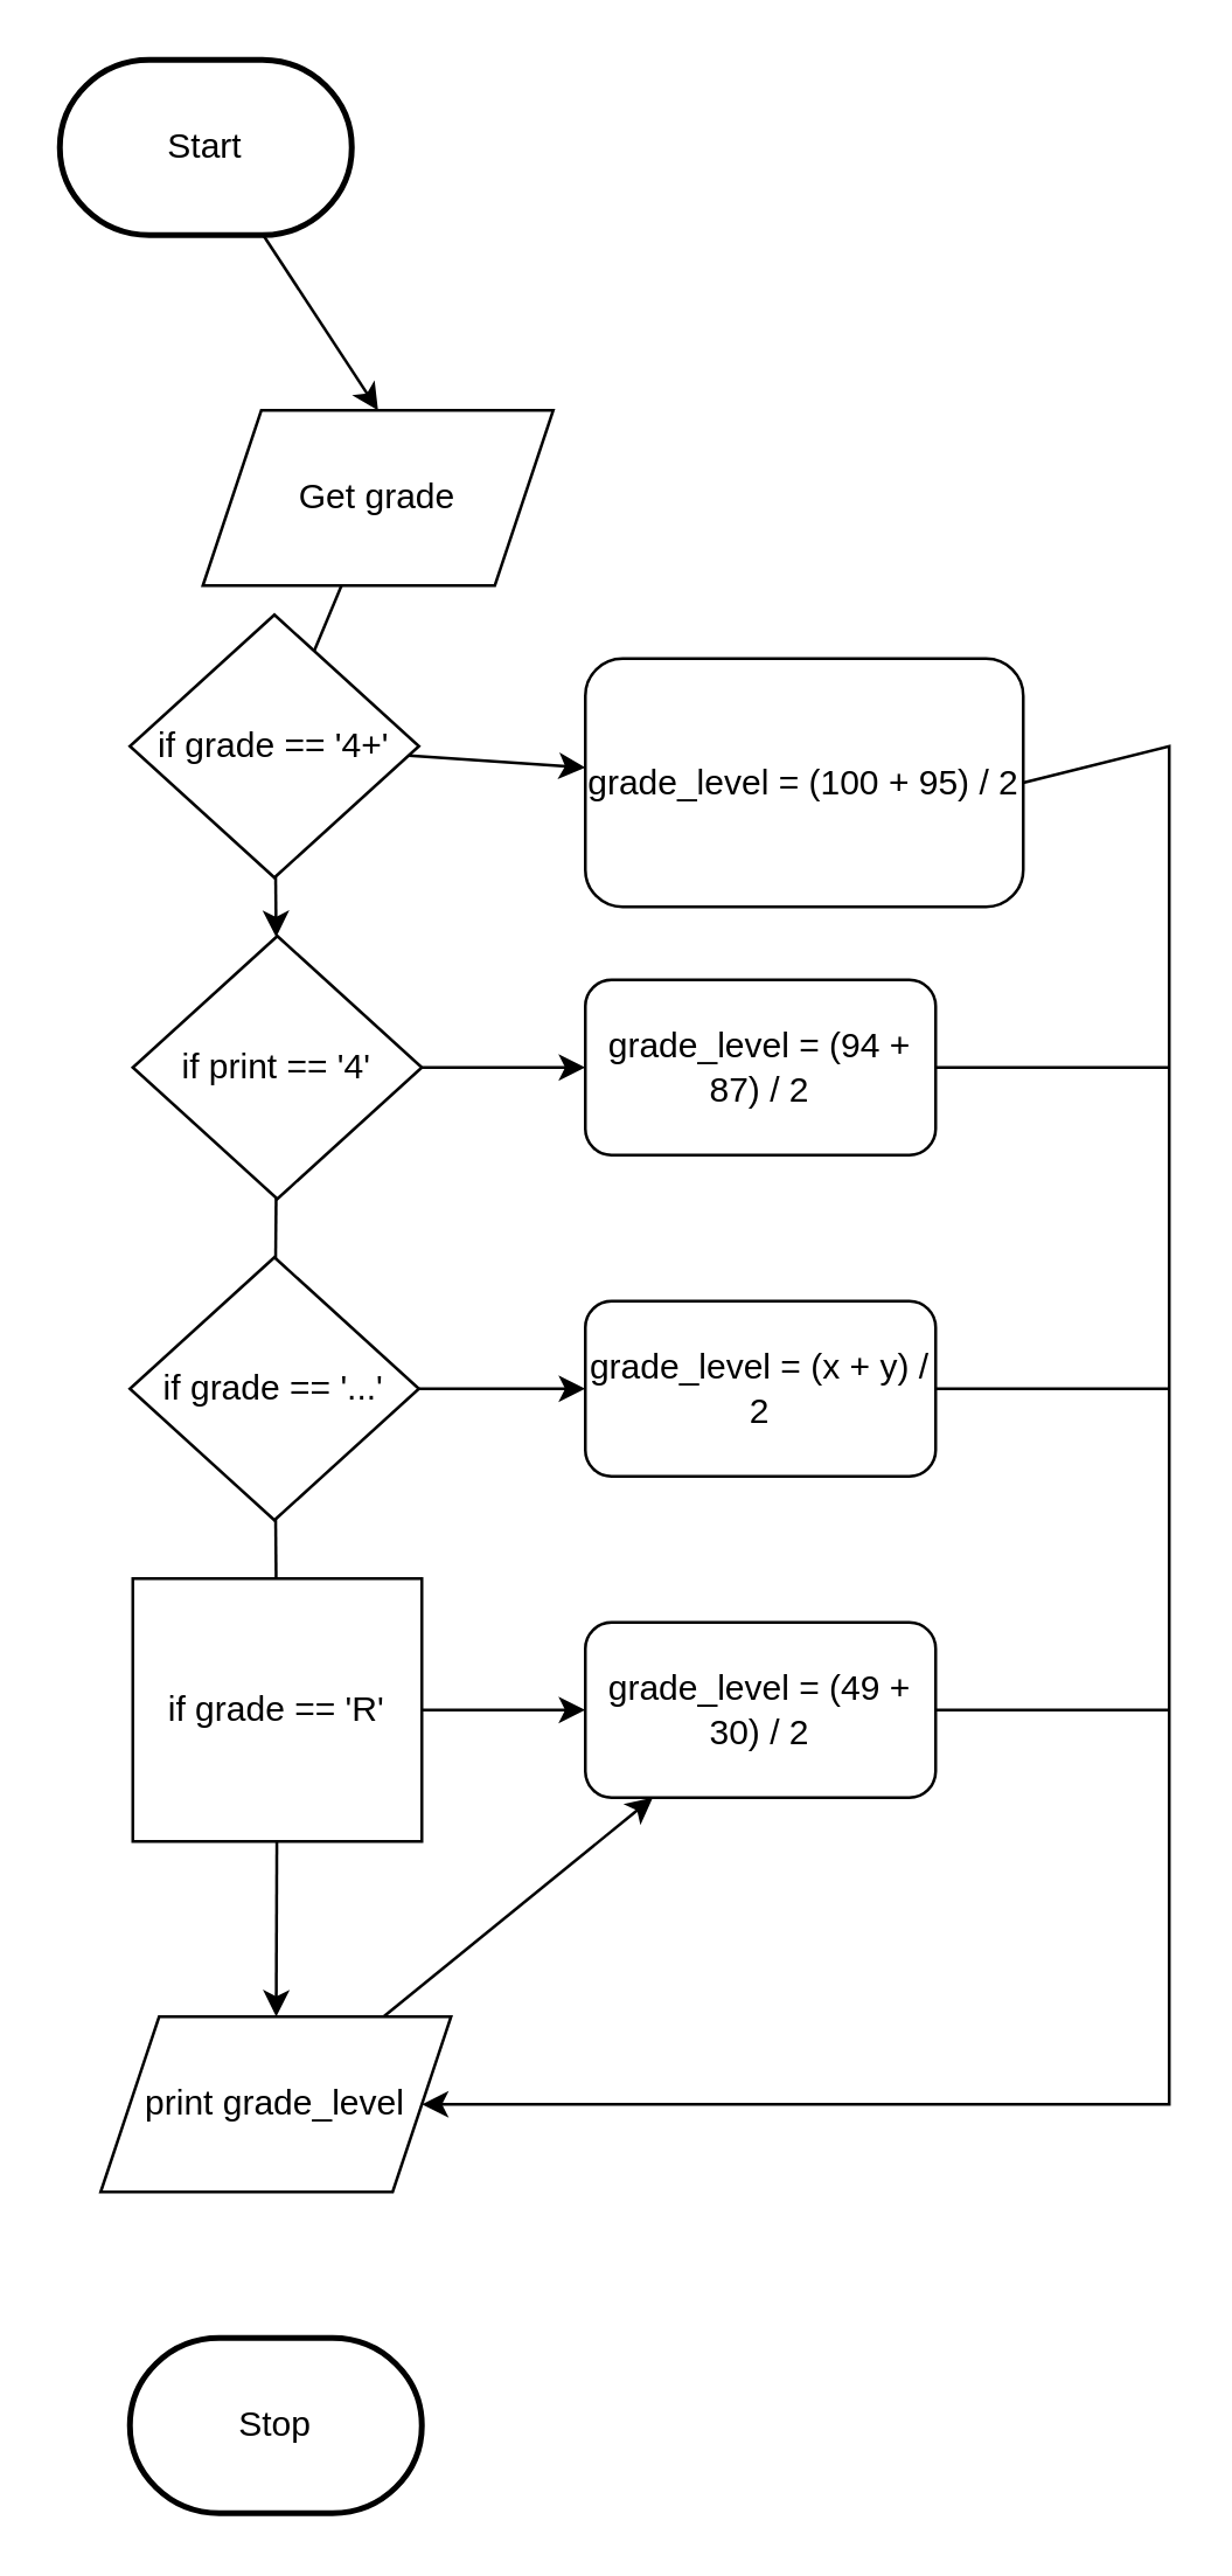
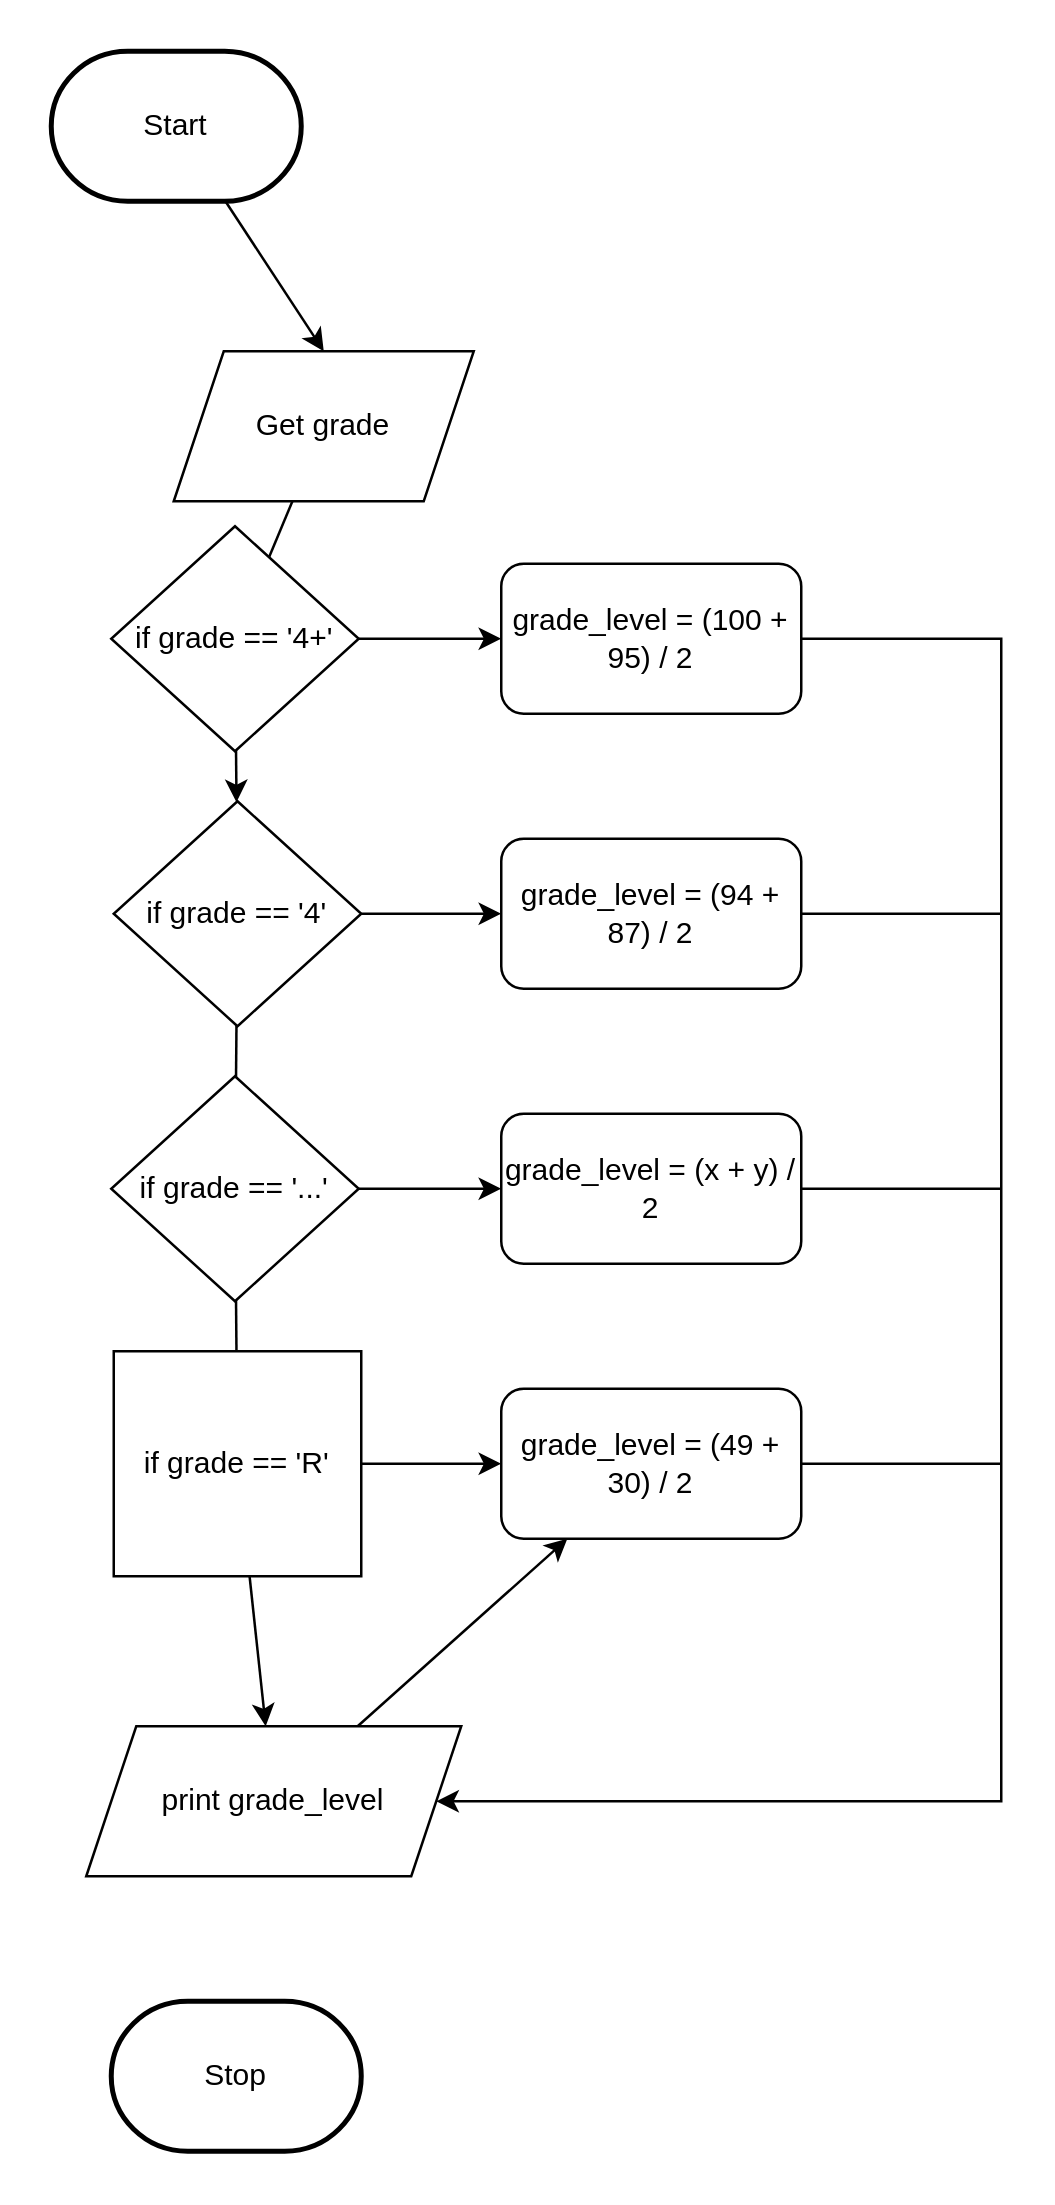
- <mxCell id="21" value="grade_level = (100 + 95) / 2" style="rounded=1;whiteSpace=wrap;html=1;" vertex="1" parent="1"><mxGeometry x="200" y="225" width="150" height="85" as="geometry" /></mxCell>
+ <mxCell id="21" value="grade_level = (100 + 95) / 2" style="rounded=1;whiteSpace=wrap;html=1;" vertex="1" parent="1"><mxGeometry x="200" y="225" width="120" height="60" as="geometry" /></mxCell>
- <mxCell id="14" value="if print == '4'" style="rhombus;whiteSpace=wrap;html=1;" vertex="1" parent="1"><mxGeometry x="45" y="320" width="99" height="90" as="geometry" /></mxCell>
+ <mxCell id="14" value="if grade == '4'" style="rhombus;whiteSpace=wrap;html=1;" vertex="1" parent="1"><mxGeometry x="45" y="320" width="99" height="90" as="geometry" /></mxCell>
- <mxCell id="6" value="&lt;font style=&quot;font-size: 12px&quot;&gt;print grade_level&lt;/font&gt;" style="shape=parallelogram;perimeter=parallelogramPerimeter;whiteSpace=wrap;html=1;fixedSize=1;fontSize=8;" parent="1" vertex="1"><mxGeometry x="34" y="690" width="120" height="60" as="geometry" /></mxCell>
+ <mxCell id="6" value="&lt;font style=&quot;font-size: 12px&quot;&gt;print grade_level&lt;/font&gt;" style="shape=parallelogram;perimeter=parallelogramPerimeter;whiteSpace=wrap;html=1;fixedSize=1;fontSize=8;" parent="1" vertex="1"><mxGeometry x="34" y="690" width="150" height="60" as="geometry" /></mxCell>
